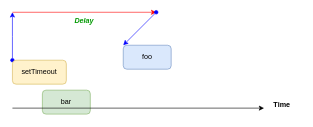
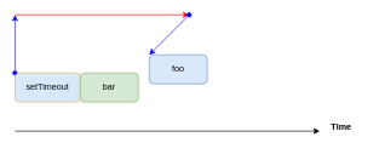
- <mxCell id="9" value="&lt;b&gt;&lt;i&gt;&lt;font color=&quot;#009900&quot;&gt;Delay&lt;/font&gt;&lt;/i&gt;&lt;/b&gt;" style="text;html=1;strokeColor=none;fillColor=none;align=center;verticalAlign=middle;whiteSpace=wrap;rounded=0;" vertex="1" parent="1"><mxGeometry x="110" y="20" width="60" height="30" as="geometry" /></mxCell>
- <mxCell id="3" value="setTimeout" style="rounded=1;whiteSpace=wrap;html=1;fillColor=#fff2cc;strokeColor=#d6b656;" vertex="1" parent="1"><mxGeometry x="20" y="100" width="90" height="40" as="geometry" /></mxCell>
+ <mxCell id="3" value="setTimeout" style="rounded=1;whiteSpace=wrap;html=1;fillColor=#dae8fc;strokeColor=#d6b656;" vertex="1" parent="1"><mxGeometry x="20" y="100" width="90" height="40" as="geometry" /></mxCell>
- <mxCell id="6" value="bar" style="rounded=1;whiteSpace=wrap;html=1;fillColor=#d5e8d4;strokeColor=#82b366;" vertex="1" parent="1"><mxGeometry x="70" y="150" width="80" height="40" as="geometry" /></mxCell>
+ <mxCell id="6" value="bar" style="rounded=1;whiteSpace=wrap;html=1;fillColor=#d5e8d4;strokeColor=#82b366;" vertex="1" parent="1"><mxGeometry x="110" y="100" width="80" height="40" as="geometry" /></mxCell>
